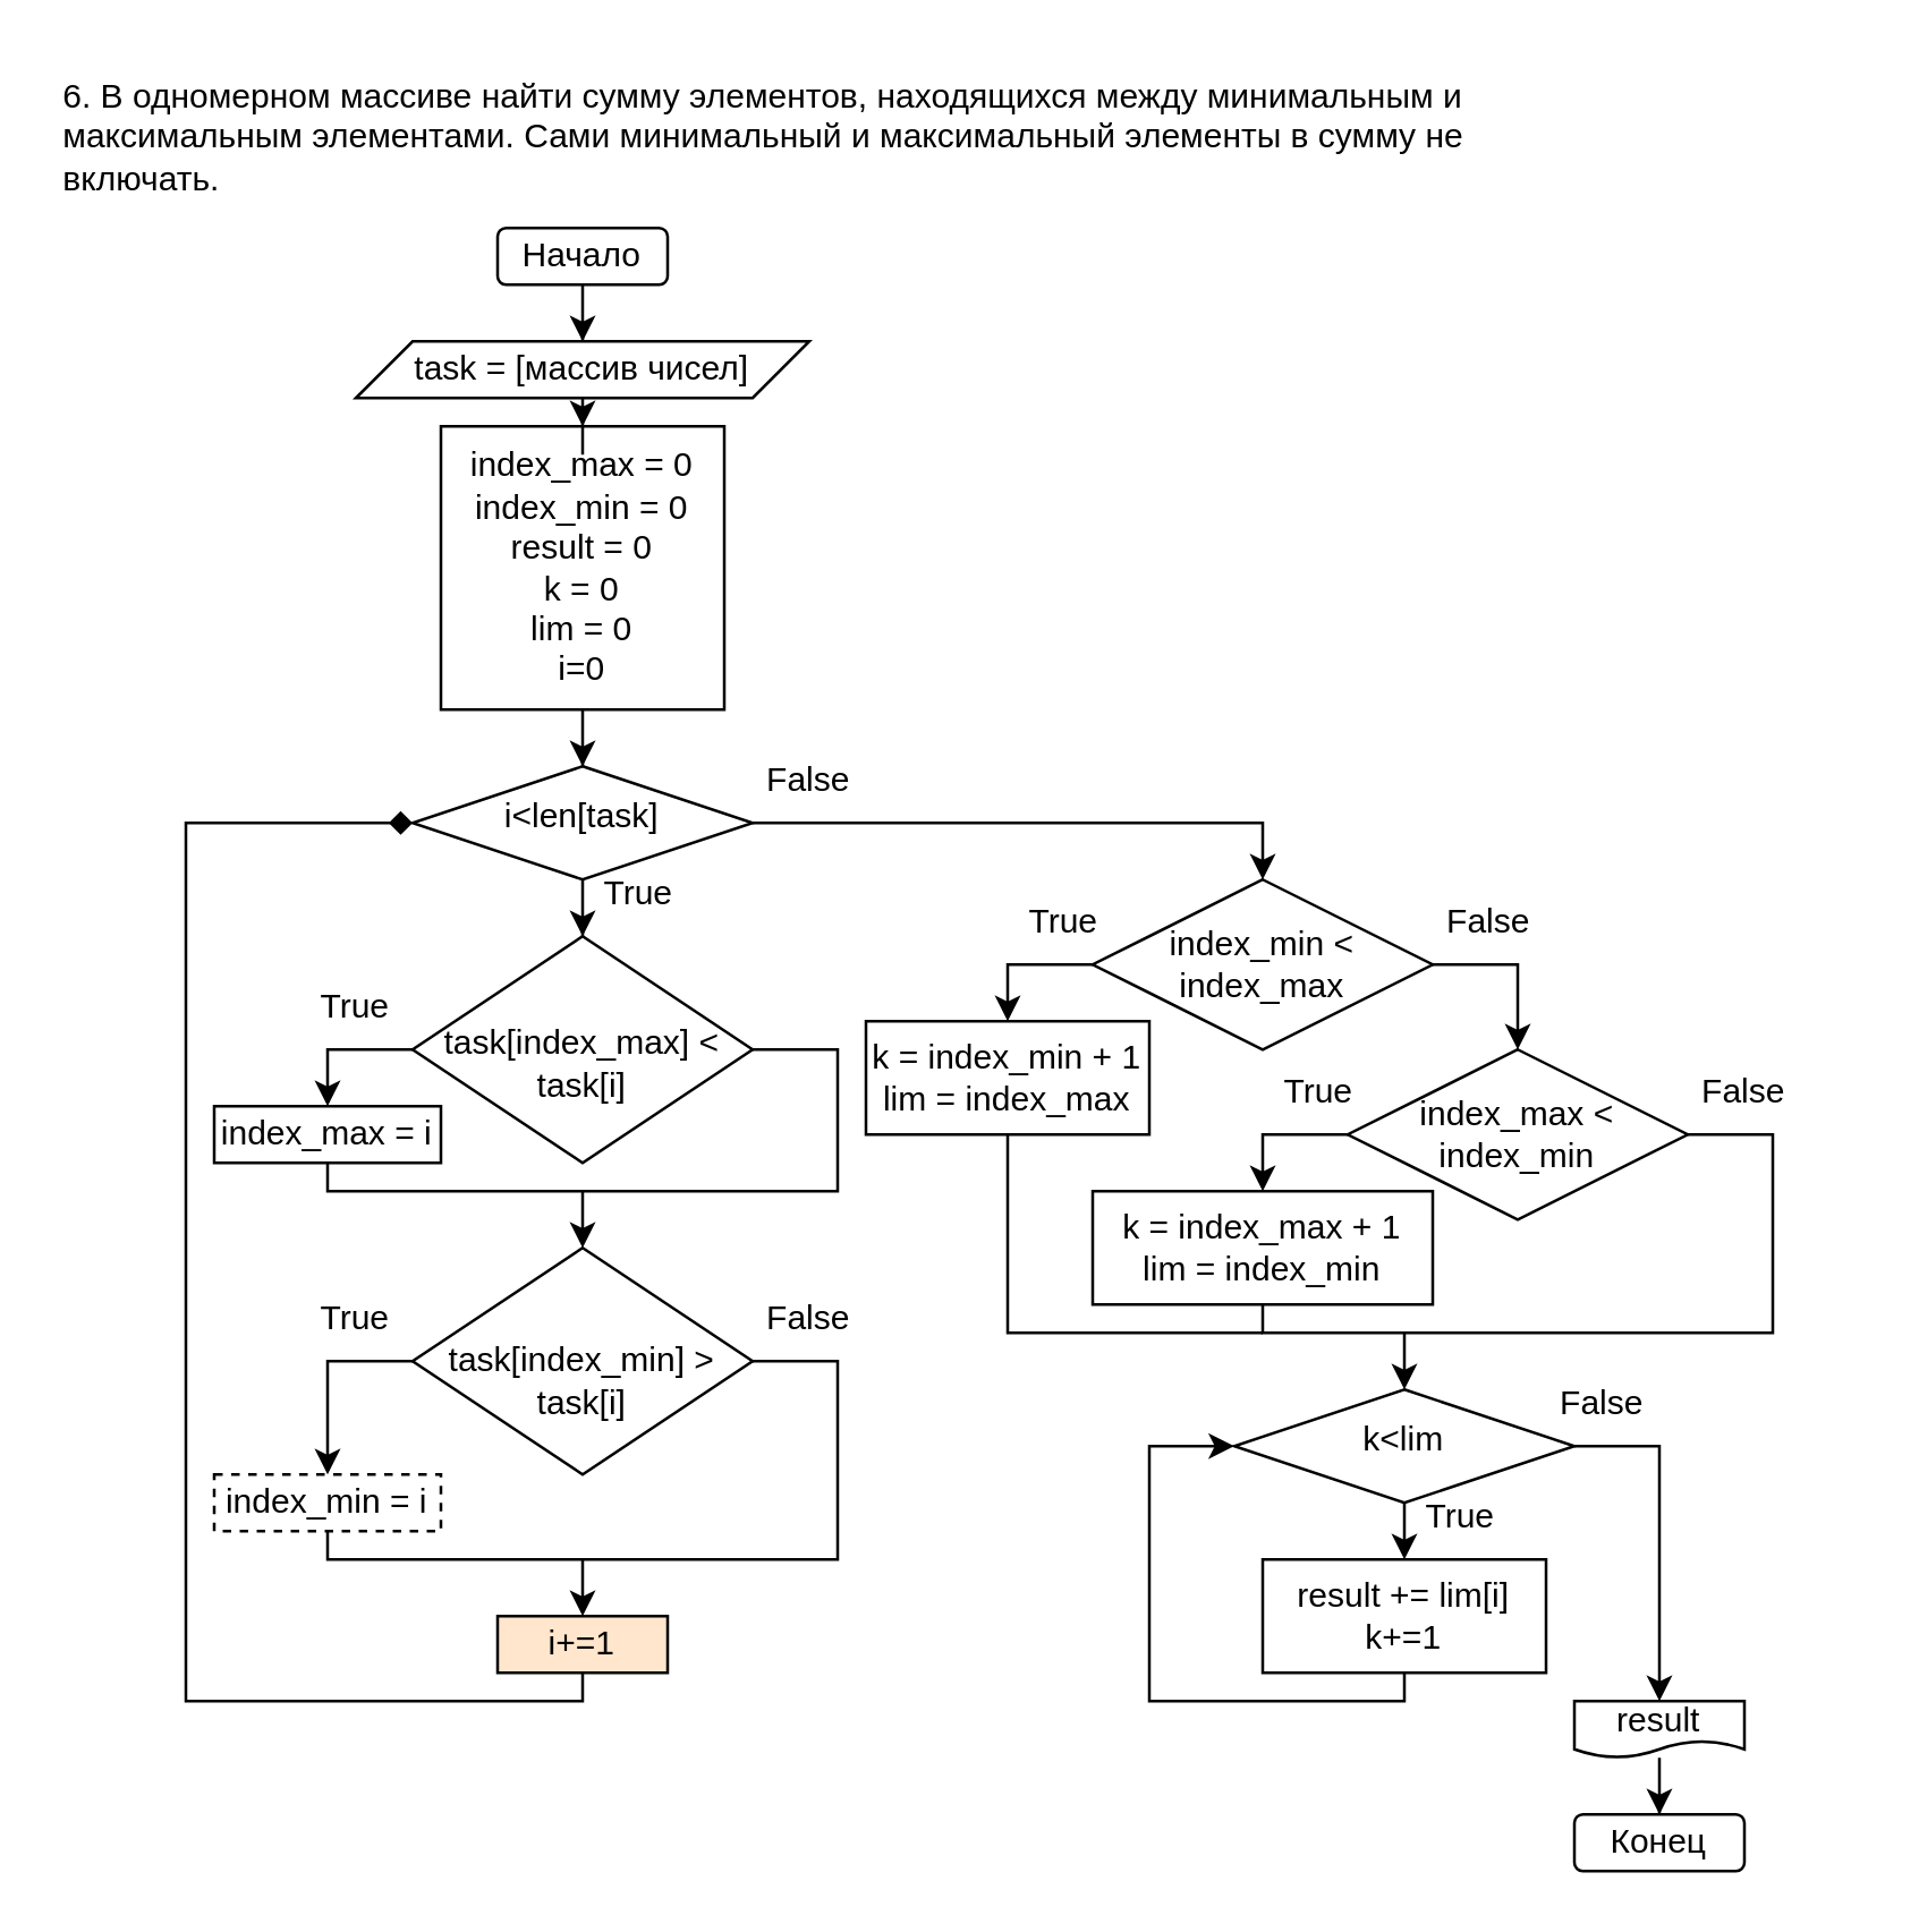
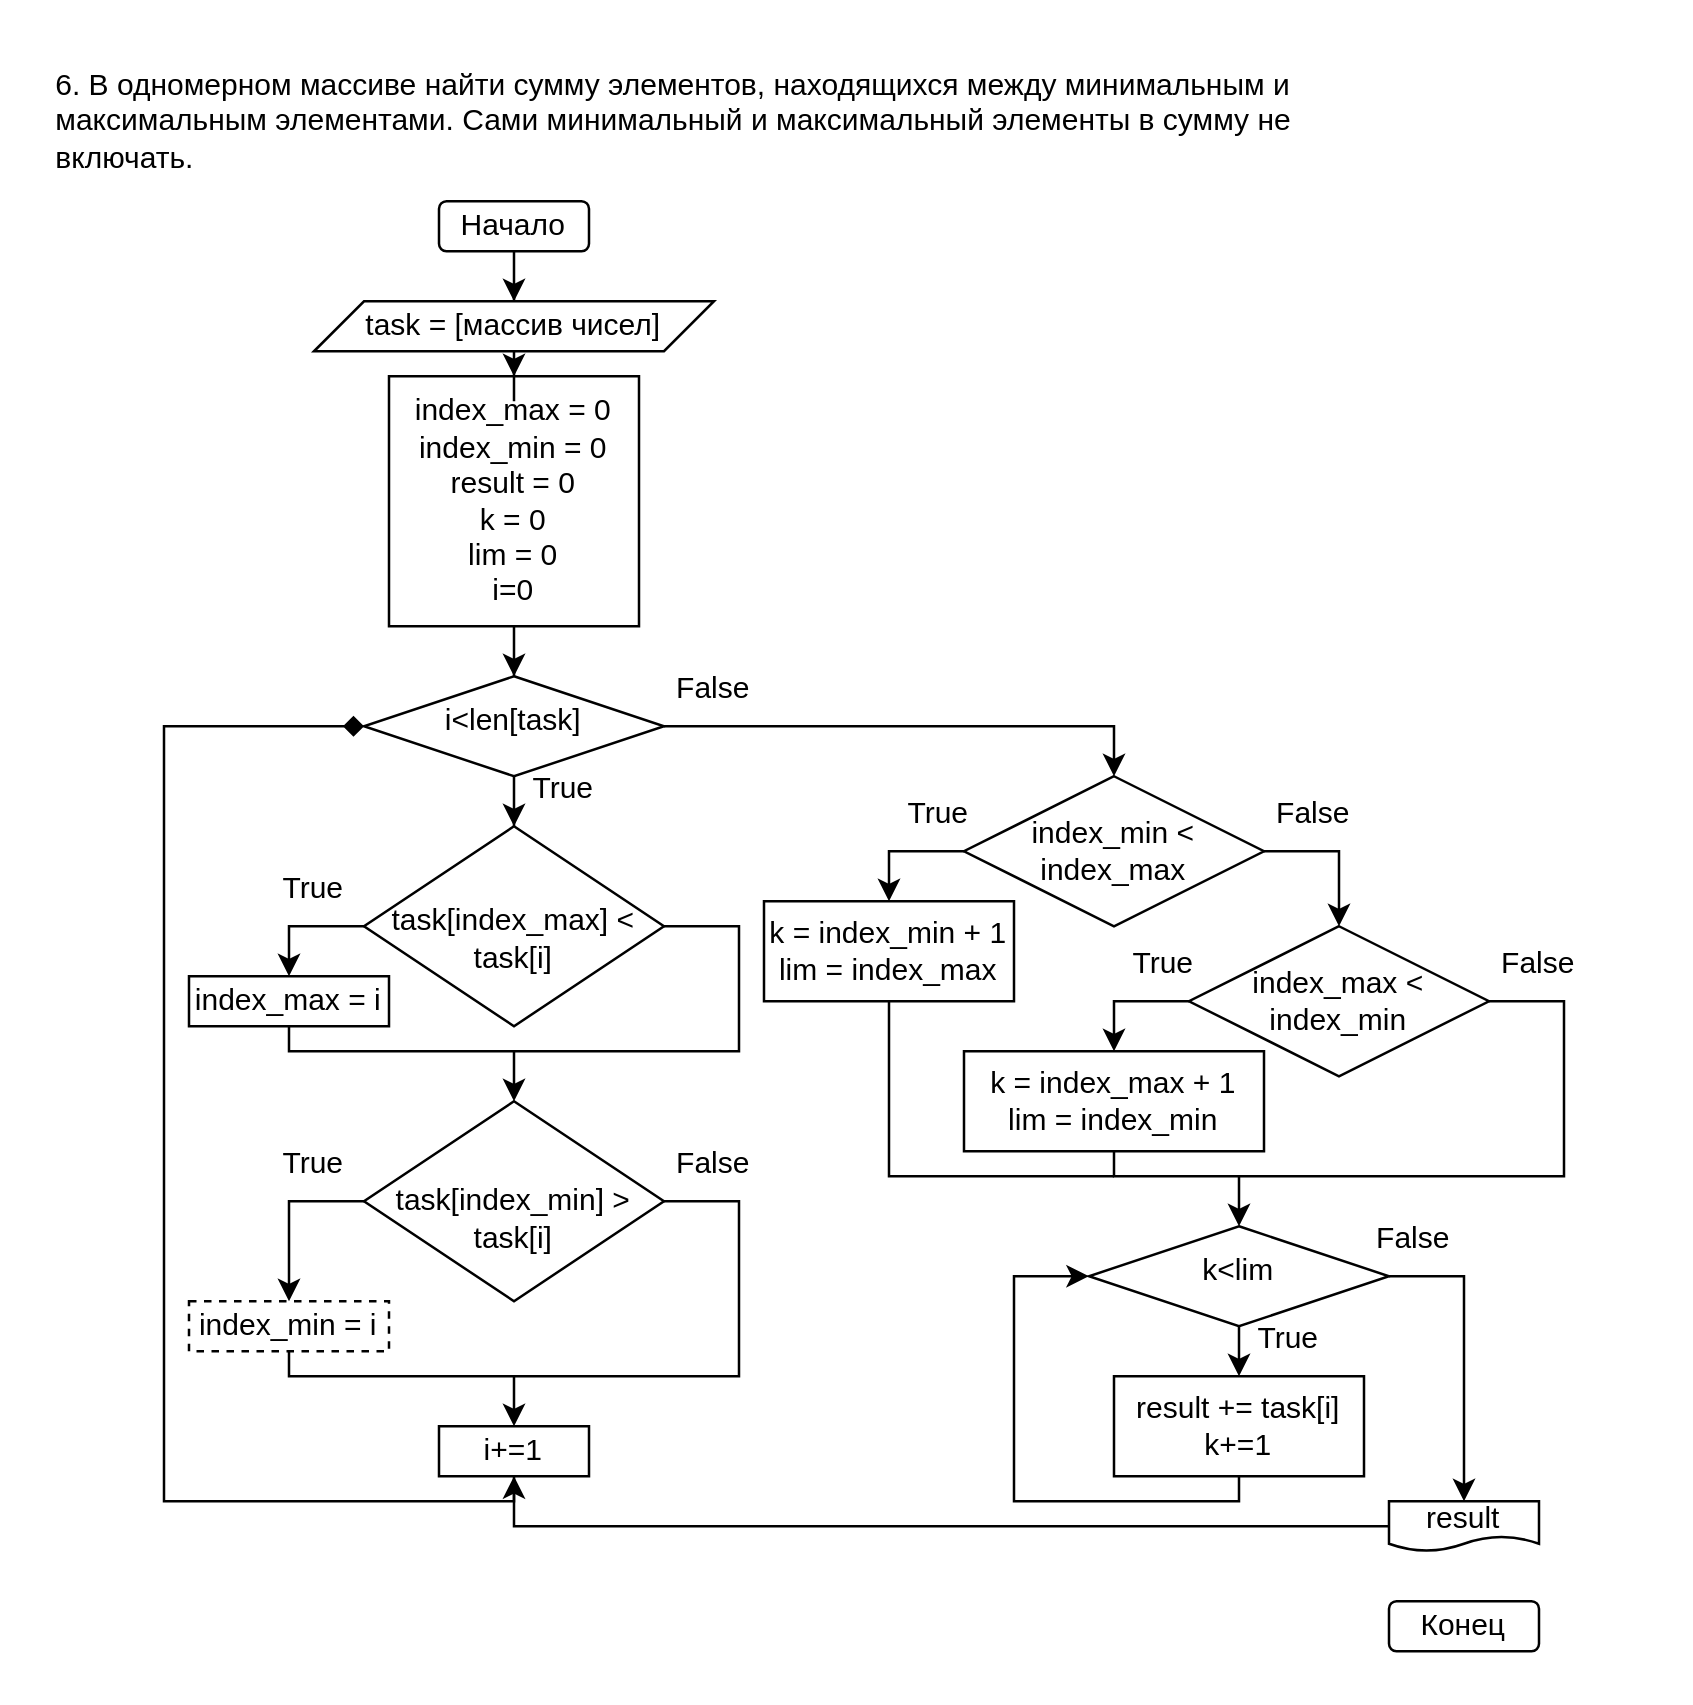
- <mxCell id="49" value="&lt;div&gt;result += lim[i]&lt;/div&gt;&lt;div&gt;k+=1&lt;/div&gt;" style="rounded=0;whiteSpace=wrap;html=1;" vertex="1" parent="1"><mxGeometry x="445" y="550" width="100" height="40" as="geometry" /></mxCell>
+ <mxCell id="49" value="&lt;div&gt;result += task[i]&lt;/div&gt;&lt;div&gt;k+=1&lt;/div&gt;" style="rounded=0;whiteSpace=wrap;html=1;" vertex="1" parent="1"><mxGeometry x="445" y="550" width="100" height="40" as="geometry" /></mxCell>
- <mxCell id="10" value="i+=1" style="rounded=0;whiteSpace=wrap;html=1;fillColor=#ffe6cc;" vertex="1" parent="1"><mxGeometry x="175" y="570" width="60" height="20" as="geometry" /></mxCell>
+ <mxCell id="10" value="i+=1" style="rounded=0;whiteSpace=wrap;html=1;" vertex="1" parent="1"><mxGeometry x="175" y="570" width="60" height="20" as="geometry" /></mxCell>
- <mxCell id="29" value="" style="edgeStyle=orthogonalEdgeStyle;rounded=0;orthogonalLoop=1;jettySize=auto;html=1;" edge="1" parent="1" source="30" target="18"><mxGeometry relative="1" as="geometry" /></mxCell>
+ <mxCell id="29" value="" style="edgeStyle=orthogonalEdgeStyle;rounded=0;orthogonalLoop=1;jettySize=auto;html=1;" edge="1" parent="1" source="30" target="10"><mxGeometry relative="1" as="geometry" /></mxCell>
